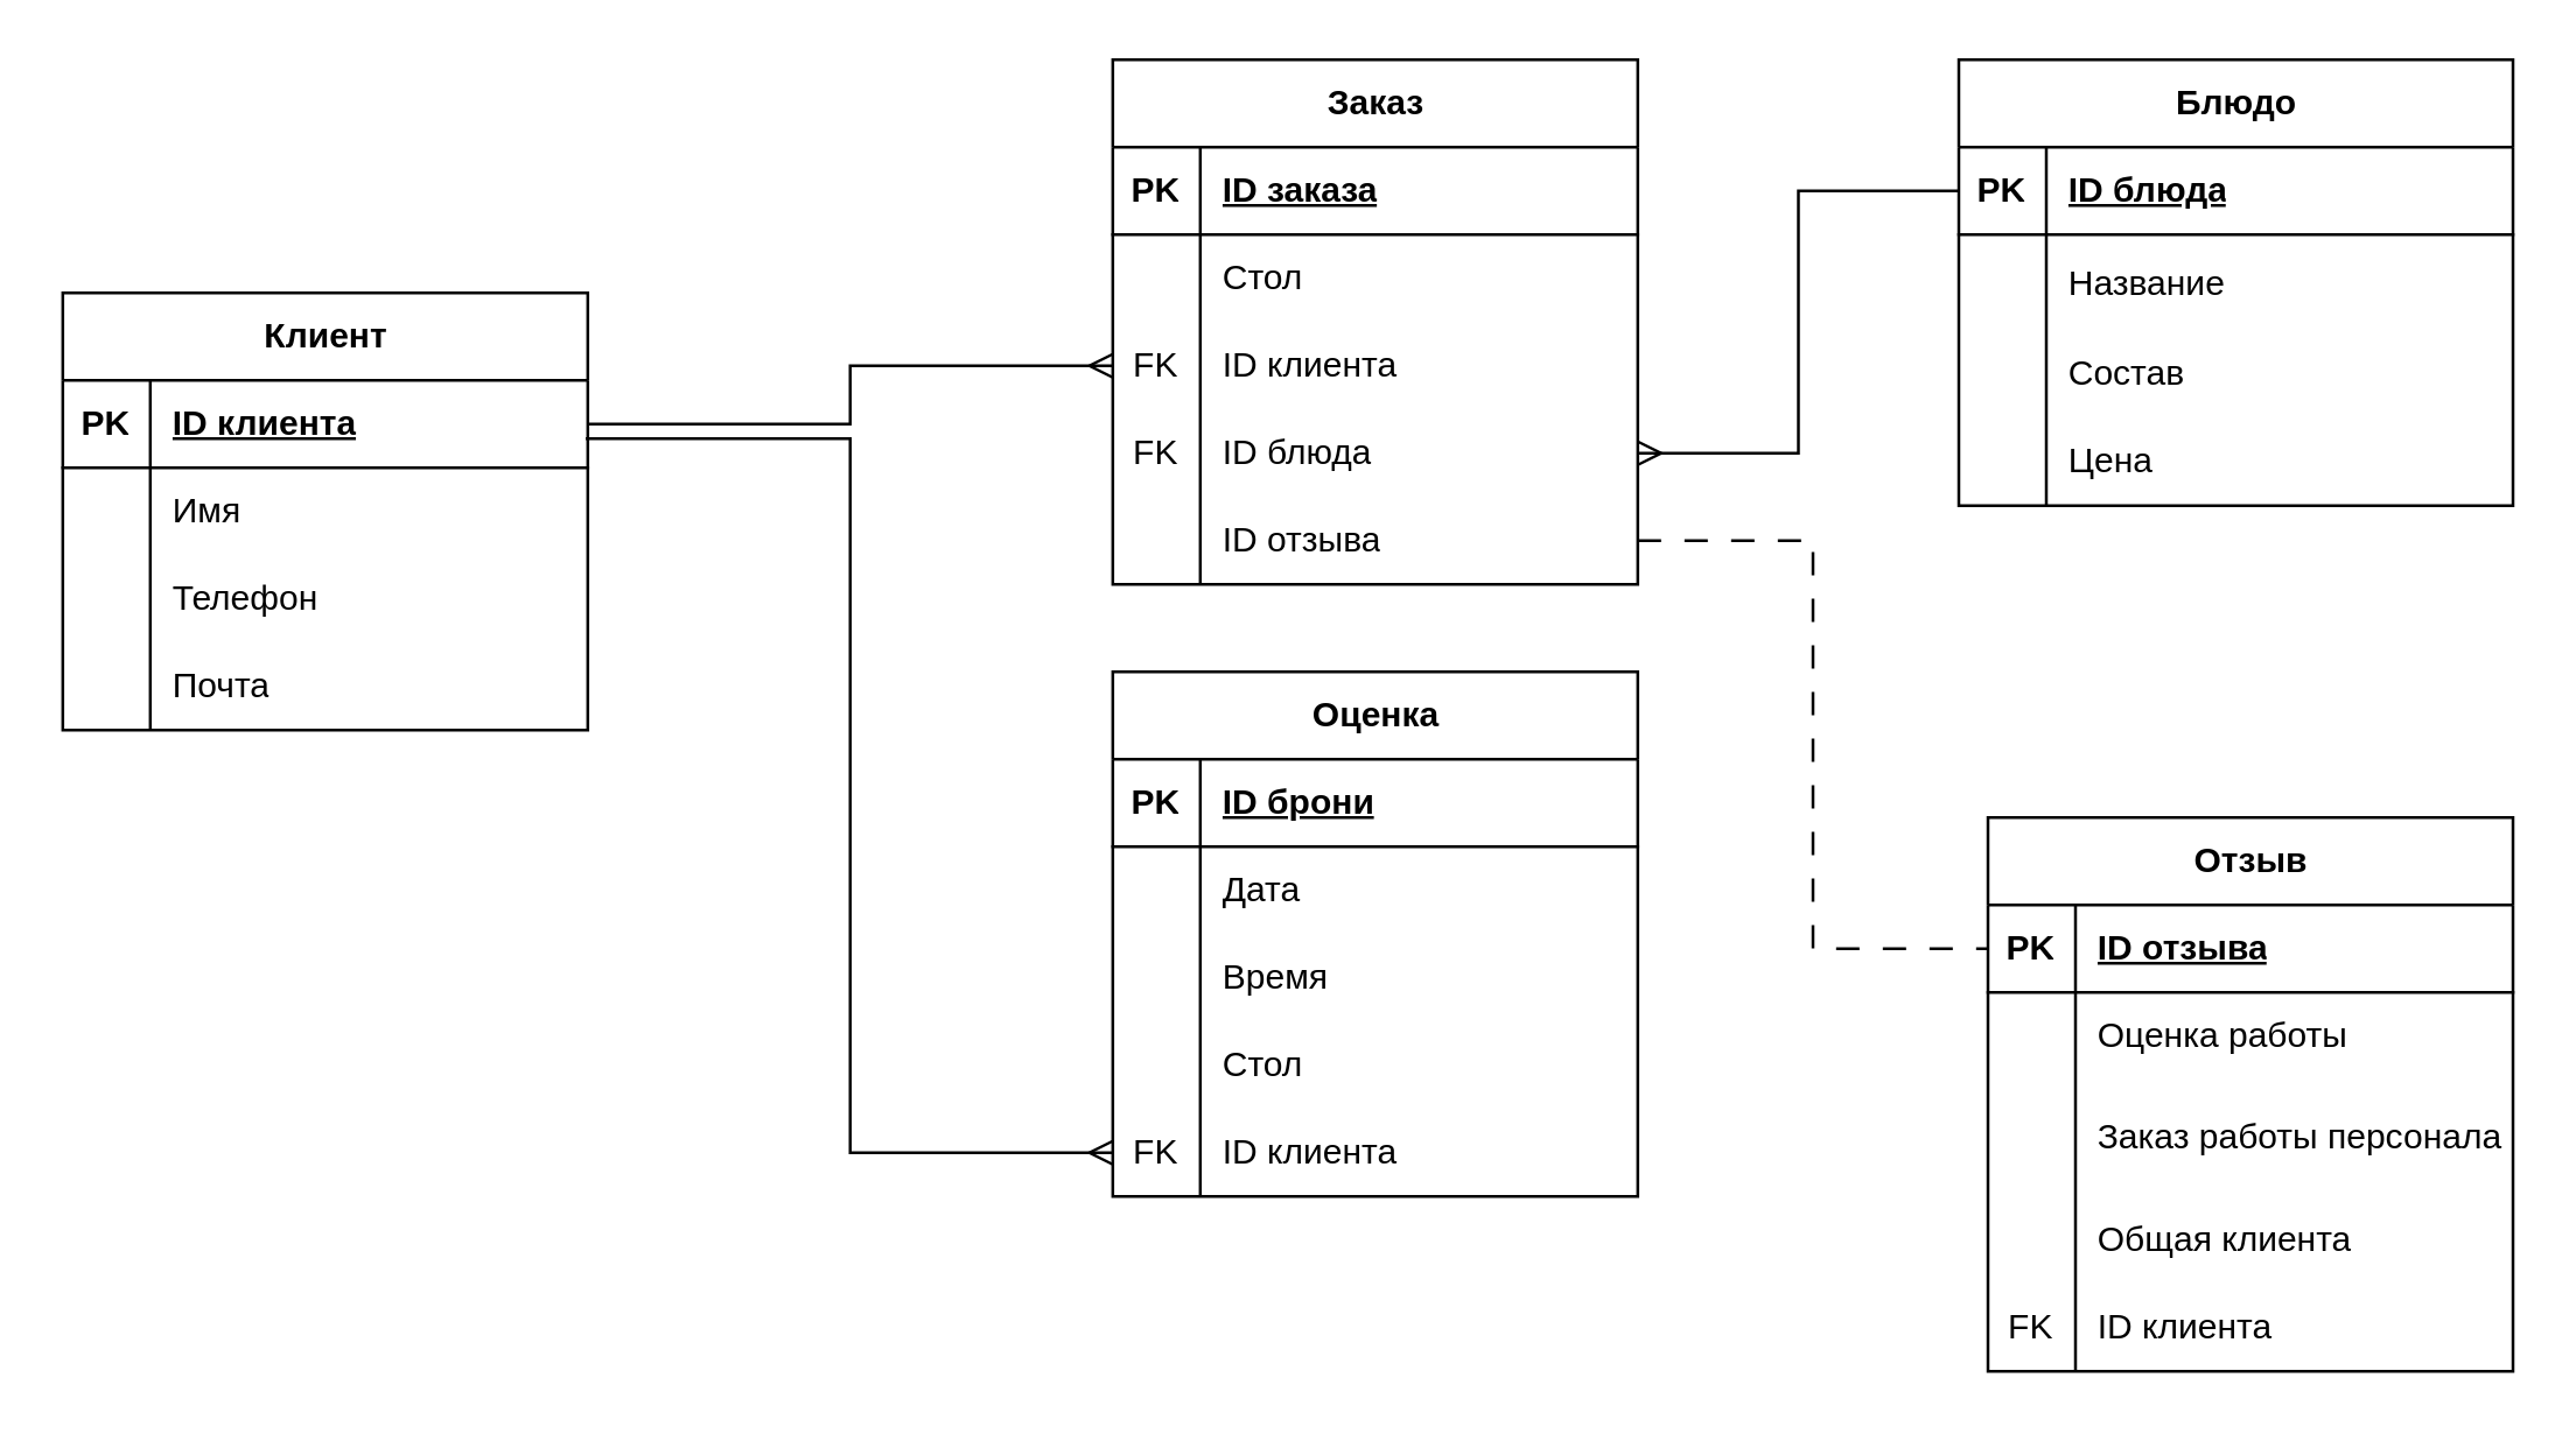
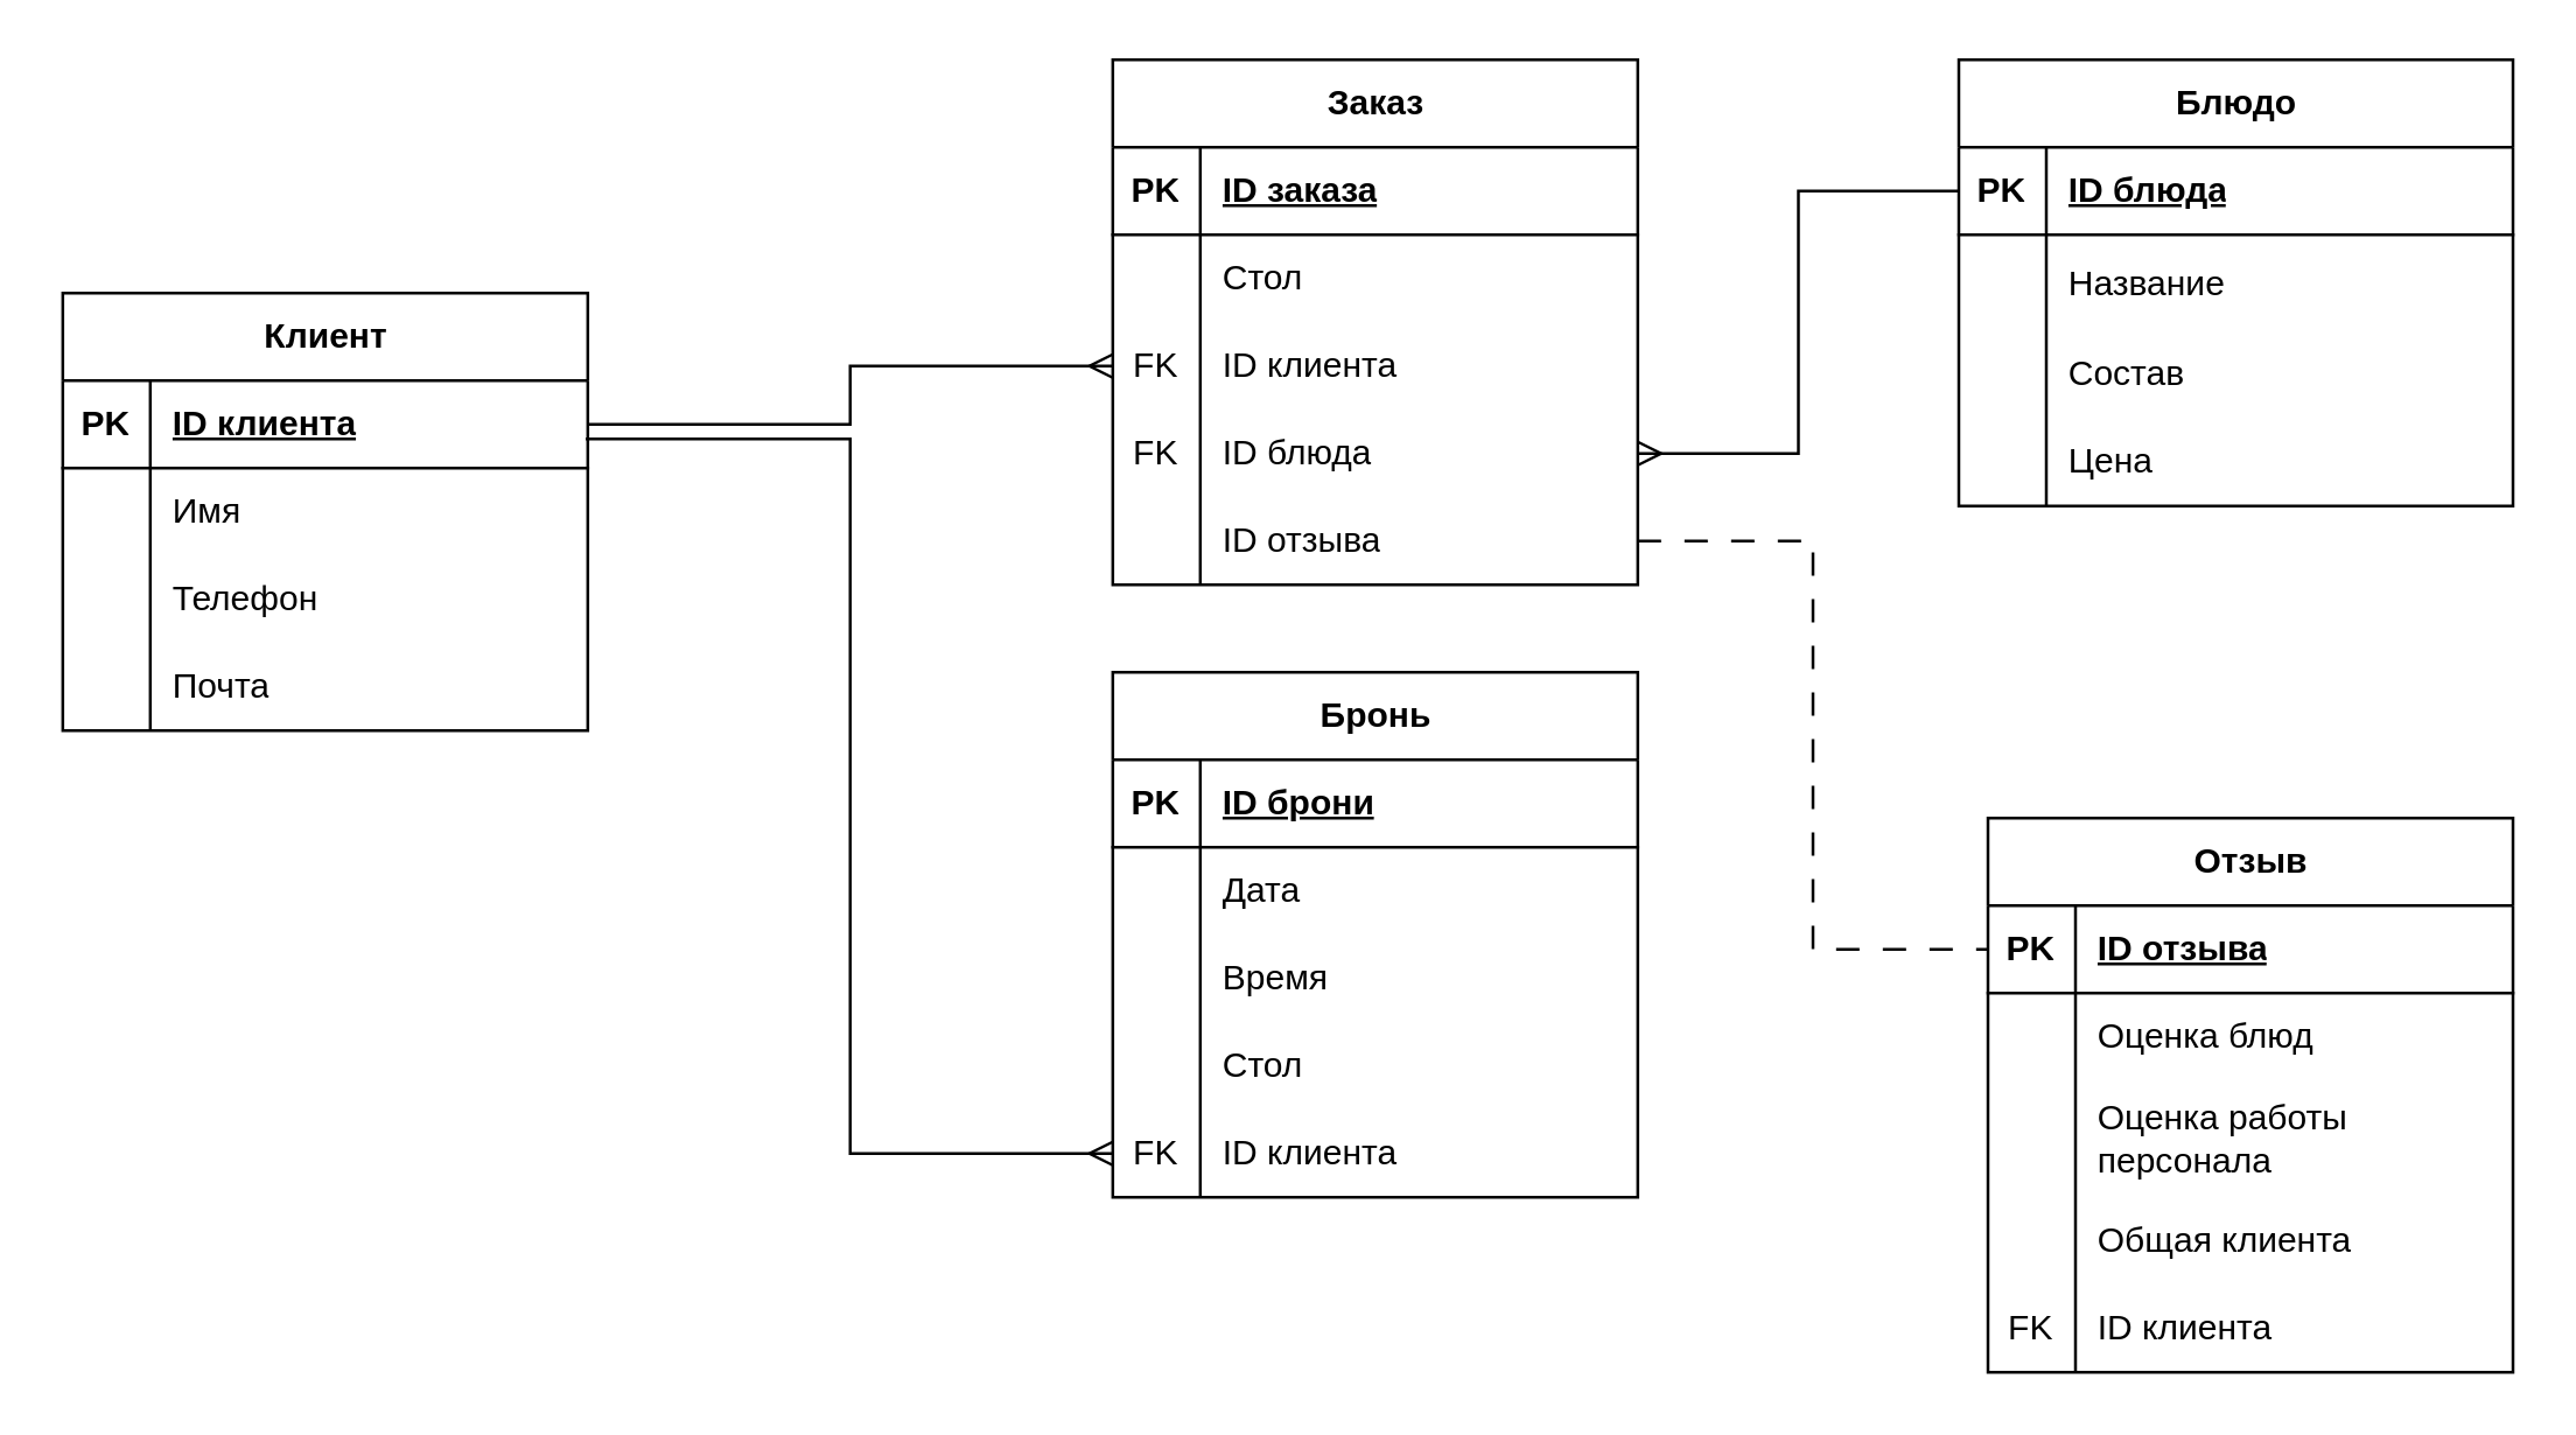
- <mxCell id="15" value="Оценка" style="shape=table;startSize=30;container=1;collapsible=1;childLayout=tableLayout;fixedRows=1;rowLines=0;fontStyle=1;align=center;resizeLast=1;html=1;" parent="1" vertex="1"><mxGeometry x="380.93" y="230" width="180" height="180" as="geometry" /></mxCell>
+ <mxCell id="15" value="Бронь" style="shape=table;startSize=30;container=1;collapsible=1;childLayout=tableLayout;fixedRows=1;rowLines=0;fontStyle=1;align=center;resizeLast=1;html=1;" parent="1" vertex="1"><mxGeometry x="380.93" y="230" width="180" height="180" as="geometry" /></mxCell>
- <mxCell id="67" value="Оценка работы" style="shape=partialRectangle;connectable=0;fillColor=none;top=0;left=0;bottom=0;right=0;align=left;spacingLeft=6;overflow=hidden;whiteSpace=wrap;html=1;" parent="65" vertex="1"><mxGeometry x="30" width="150" height="30" as="geometry"><mxRectangle width="150" height="30" as="alternateBounds" /></mxGeometry></mxCell>
+ <mxCell id="67" value="Оценка блюд" style="shape=partialRectangle;connectable=0;fillColor=none;top=0;left=0;bottom=0;right=0;align=left;spacingLeft=6;overflow=hidden;whiteSpace=wrap;html=1;" parent="65" vertex="1"><mxGeometry x="30" width="150" height="30" as="geometry"><mxRectangle width="150" height="30" as="alternateBounds" /></mxGeometry></mxCell>
- <mxCell id="70" value="Заказ работы персонала" style="shape=partialRectangle;connectable=0;fillColor=none;top=0;left=0;bottom=0;right=0;align=left;spacingLeft=6;overflow=hidden;whiteSpace=wrap;html=1;" parent="68" vertex="1"><mxGeometry x="30" width="150" height="40" as="geometry"><mxRectangle width="150" height="40" as="alternateBounds" /></mxGeometry></mxCell>
+ <mxCell id="70" value="Оценка работы персонала" style="shape=partialRectangle;connectable=0;fillColor=none;top=0;left=0;bottom=0;right=0;align=left;spacingLeft=6;overflow=hidden;whiteSpace=wrap;html=1;" parent="68" vertex="1"><mxGeometry x="30" width="150" height="40" as="geometry"><mxRectangle width="150" height="40" as="alternateBounds" /></mxGeometry></mxCell>
